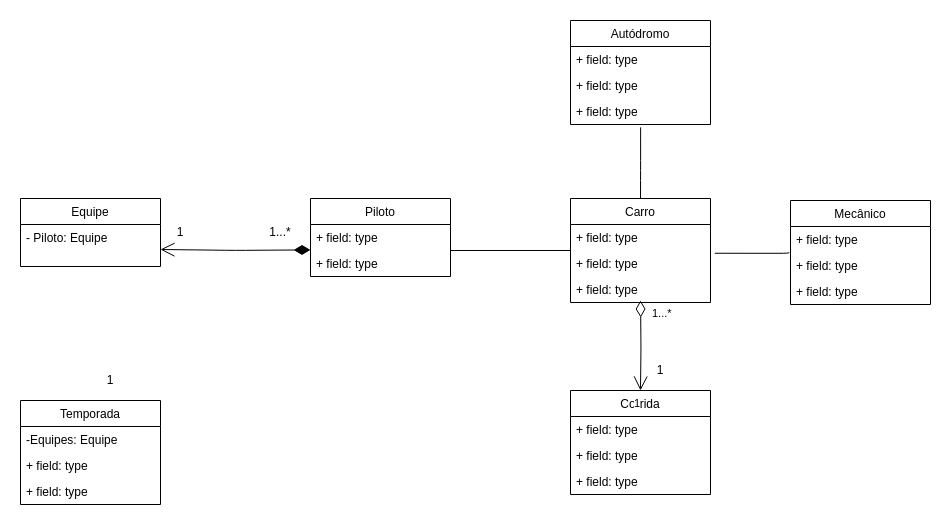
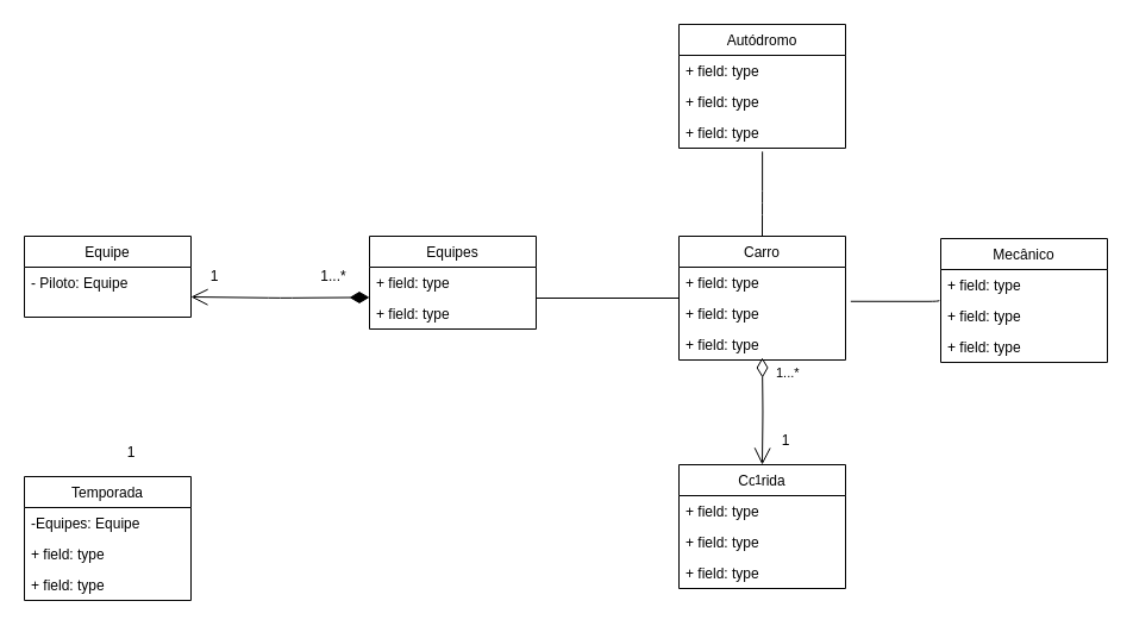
- <mxCell id="24" value="Piloto" style="swimlane;fontStyle=0;childLayout=stackLayout;horizontal=1;startSize=26;fillColor=none;horizontalStack=0;resizeParent=1;resizeParentMax=0;resizeLast=0;collapsible=1;marginBottom=0;" vertex="1" parent="1"><mxGeometry x="310" y="198" width="140" height="78" as="geometry" /></mxCell>
+ <mxCell id="24" value="Equipes" style="swimlane;fontStyle=0;childLayout=stackLayout;horizontal=1;startSize=26;fillColor=none;horizontalStack=0;resizeParent=1;resizeParentMax=0;resizeLast=0;collapsible=1;marginBottom=0;" vertex="1" parent="1"><mxGeometry x="310" y="198" width="140" height="78" as="geometry" /></mxCell>
